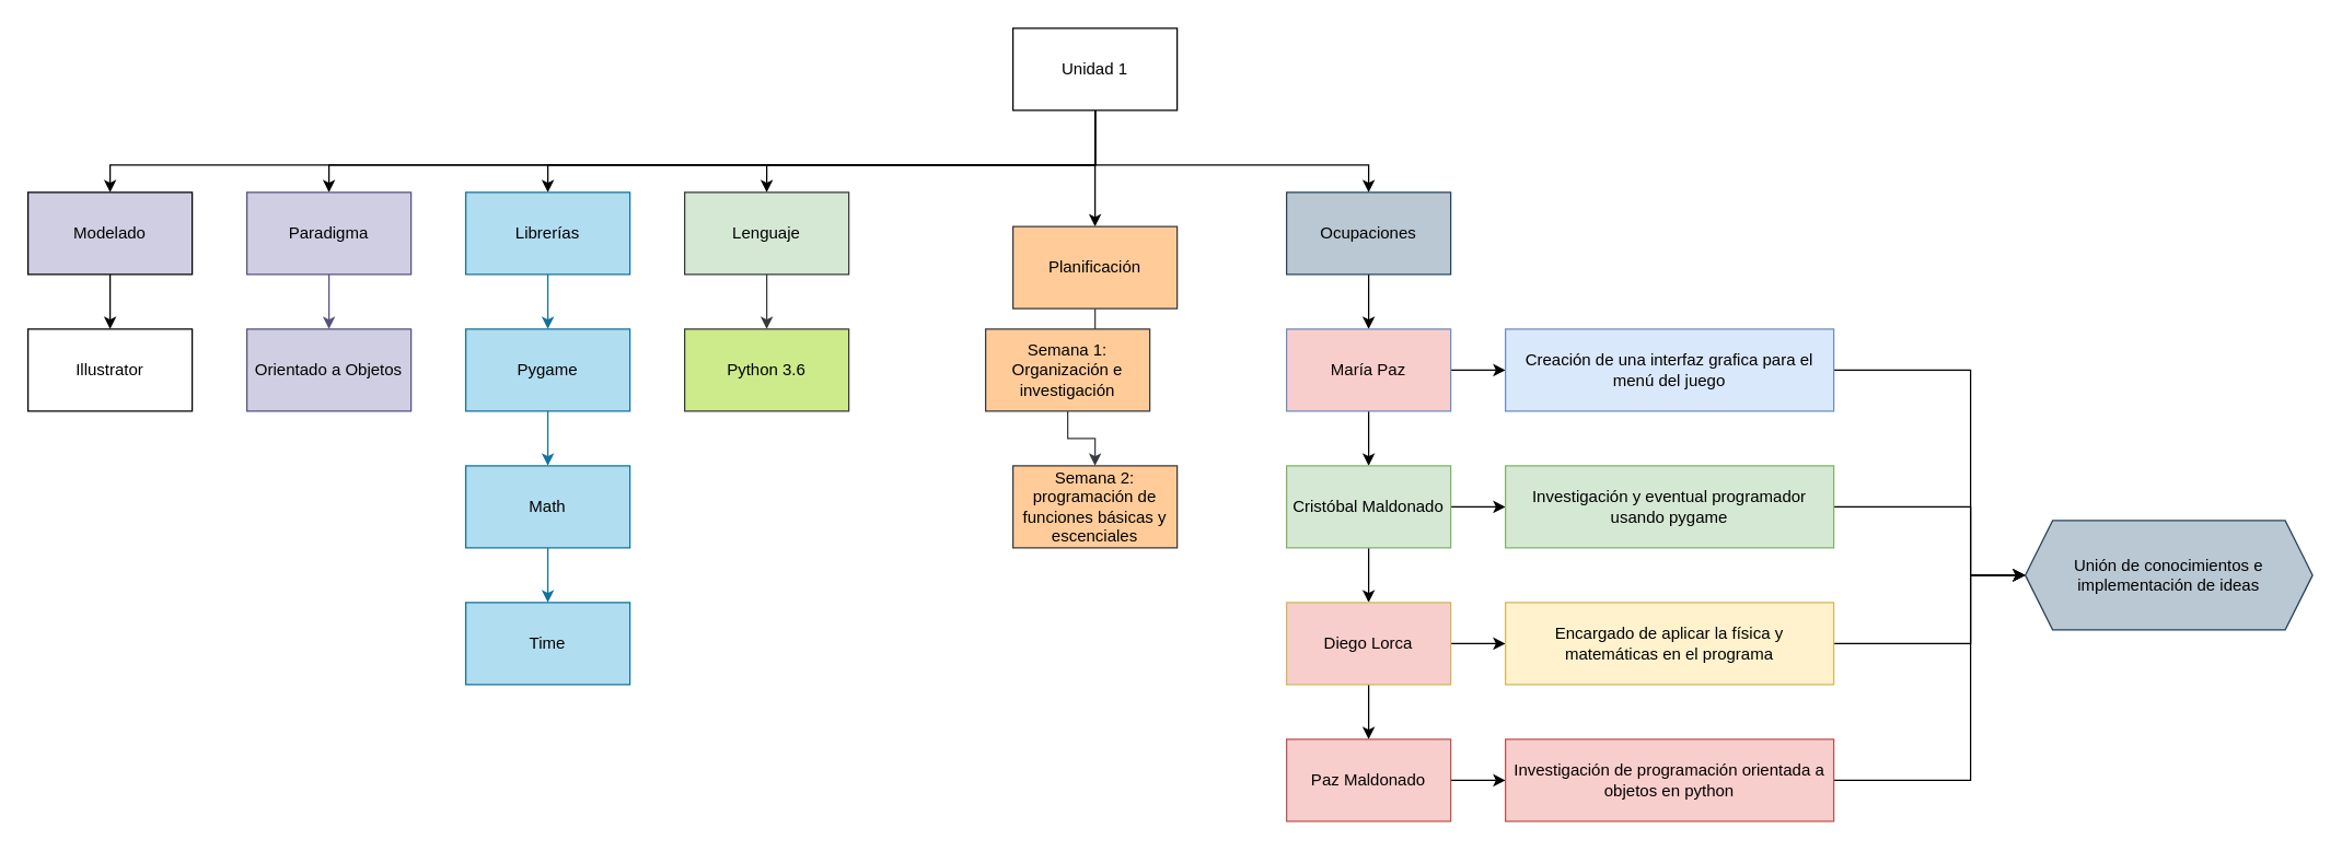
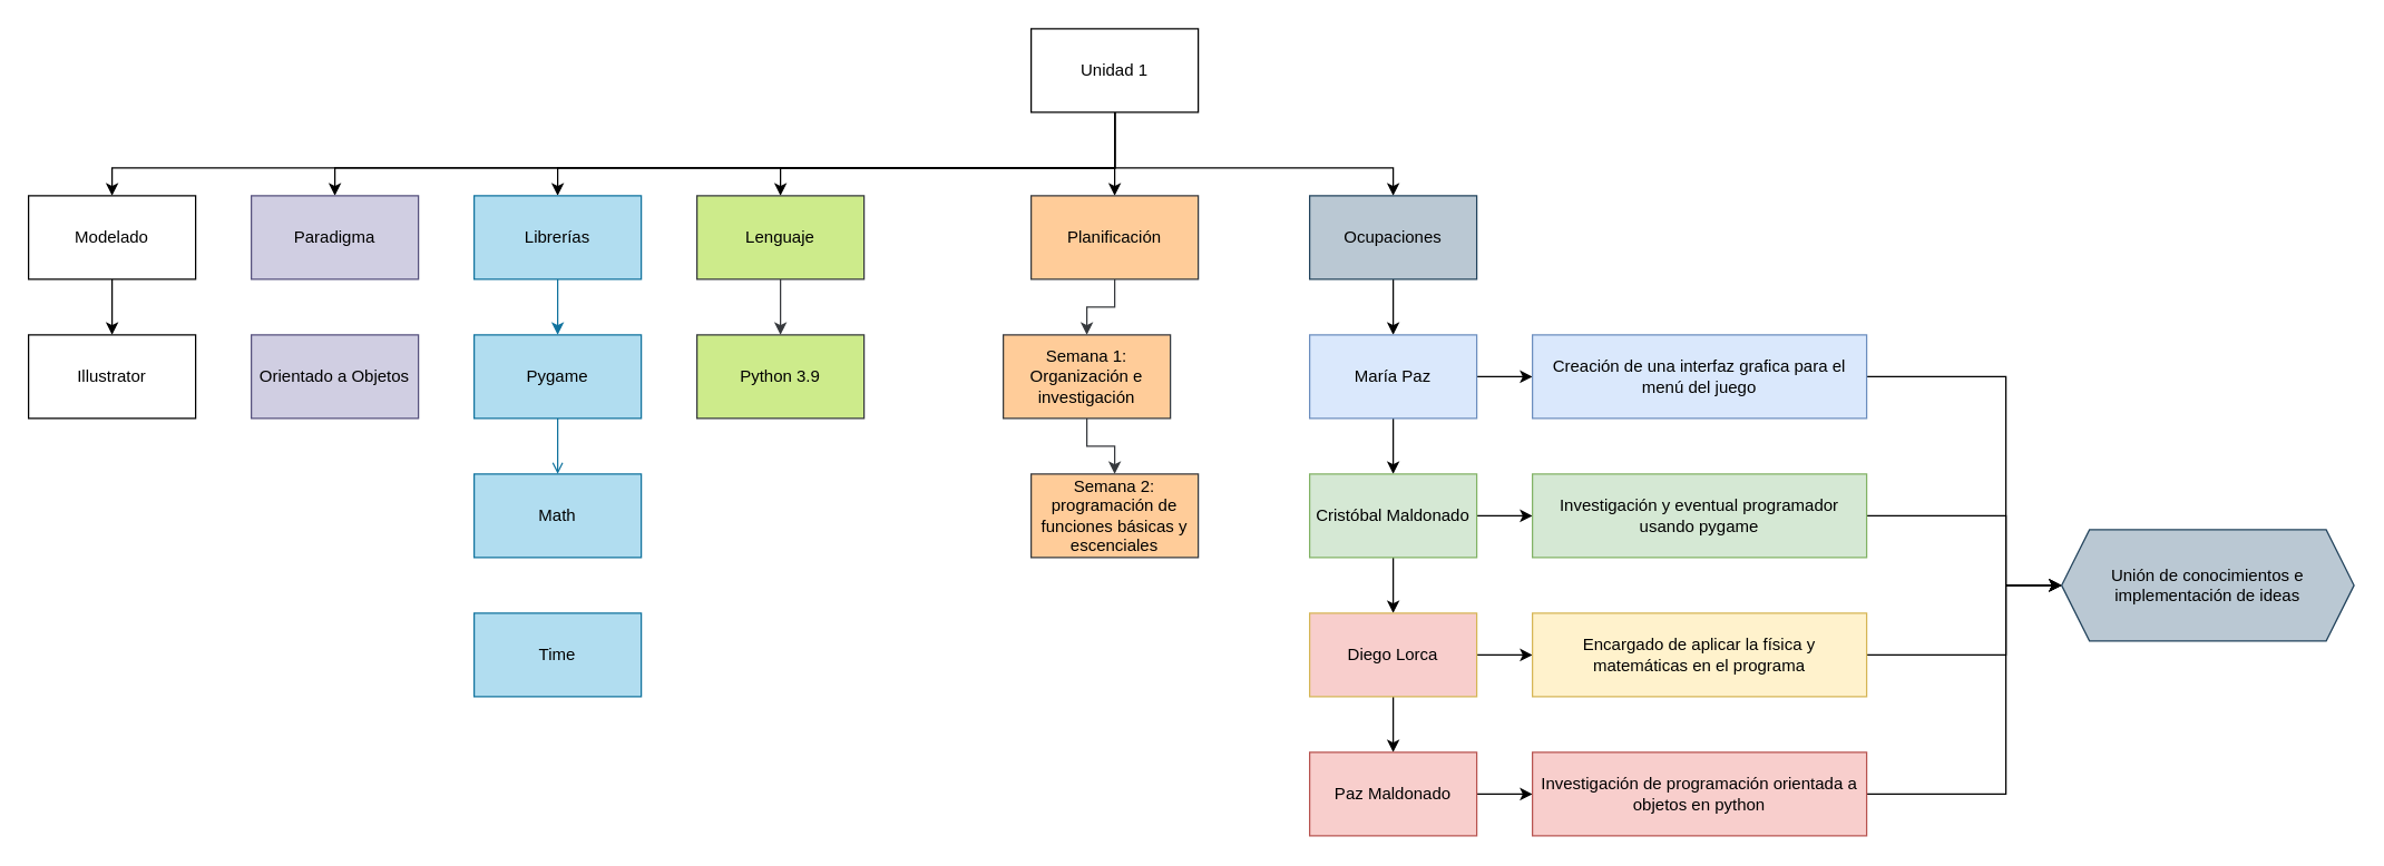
- <mxCell id="50" value="Modelado" style="whiteSpace=wrap;html=1;rounded=0;fillColor=#d0cee2;" vertex="1" parent="1"><mxGeometry x="20" y="140" width="120" height="60" as="geometry" /></mxCell>
+ <mxCell id="50" value="Modelado" style="whiteSpace=wrap;html=1;rounded=0;" vertex="1" parent="1"><mxGeometry x="20" y="140" width="120" height="60" as="geometry" /></mxCell>
- <mxCell id="9" value="Lenguaje" style="whiteSpace=wrap;html=1;rounded=0;strokeColor=#36393d;fillColor=#d5e8d4;" parent="1" vertex="1"><mxGeometry x="500" y="140" width="120" height="60" as="geometry" /></mxCell>
+ <mxCell id="9" value="Lenguaje" style="whiteSpace=wrap;html=1;rounded=0;strokeColor=#36393d;fillColor=#cdeb8b;" parent="1" vertex="1"><mxGeometry x="500" y="140" width="120" height="60" as="geometry" /></mxCell>
- <mxCell id="11" value="Planificación" style="whiteSpace=wrap;html=1;rounded=0;strokeColor=#36393d;fillColor=#ffcc99;" vertex="1" parent="1"><mxGeometry x="740" y="165" width="120" height="60" as="geometry" /></mxCell>
+ <mxCell id="11" value="Planificación" style="whiteSpace=wrap;html=1;rounded=0;strokeColor=#36393d;fillColor=#ffcc99;" vertex="1" parent="1"><mxGeometry x="740" y="140" width="120" height="60" as="geometry" /></mxCell>
- <mxCell id="16" value="" style="edgeStyle=orthogonalEdgeStyle;rounded=0;orthogonalLoop=1;jettySize=auto;html=1;fillColor=#d0cee2;strokeColor=#56517e;" edge="1" parent="1" source="17" target="23"><mxGeometry relative="1" as="geometry" /></mxCell>
- <mxCell id="13" value="Python 3.6" style="whiteSpace=wrap;html=1;rounded=0;strokeColor=#36393d;fillColor=#cdeb8b;" vertex="1" parent="1"><mxGeometry x="500" y="240" width="120" height="60" as="geometry" /></mxCell>
+ <mxCell id="13" value="Python 3.9" style="whiteSpace=wrap;html=1;rounded=0;strokeColor=#36393d;fillColor=#cdeb8b;" vertex="1" parent="1"><mxGeometry x="500" y="240" width="120" height="60" as="geometry" /></mxCell>
- <mxCell id="31" value="María Paz" style="whiteSpace=wrap;html=1;rounded=0;strokeColor=#6c8ebf;fillColor=#f8cecc;" vertex="1" parent="1"><mxGeometry x="940" y="240" width="120" height="60" as="geometry" /></mxCell>
+ <mxCell id="31" value="María Paz" style="whiteSpace=wrap;html=1;rounded=0;strokeColor=#6c8ebf;fillColor=#dae8fc;" vertex="1" parent="1"><mxGeometry x="940" y="240" width="120" height="60" as="geometry" /></mxCell>
- <mxCell id="18" value="" style="edgeStyle=orthogonalEdgeStyle;rounded=0;orthogonalLoop=1;jettySize=auto;html=1;fillColor=#b1ddf0;strokeColor=#10739e;" edge="1" parent="1" source="19" target="21"><mxGeometry relative="1" as="geometry" /></mxCell>
+ <mxCell id="18" value="" style="edgeStyle=orthogonalEdgeStyle;rounded=0;orthogonalLoop=1;jettySize=auto;html=1;fillColor=#b1ddf0;strokeColor=#10739e;endArrow=open;" edge="1" parent="1" source="19" target="21"><mxGeometry relative="1" as="geometry" /></mxCell>
- <mxCell id="20" value="" style="edgeStyle=orthogonalEdgeStyle;rounded=0;orthogonalLoop=1;jettySize=auto;html=1;fillColor=#b1ddf0;strokeColor=#10739e;" edge="1" parent="1" source="21" target="22"><mxGeometry relative="1" as="geometry" /></mxCell>
